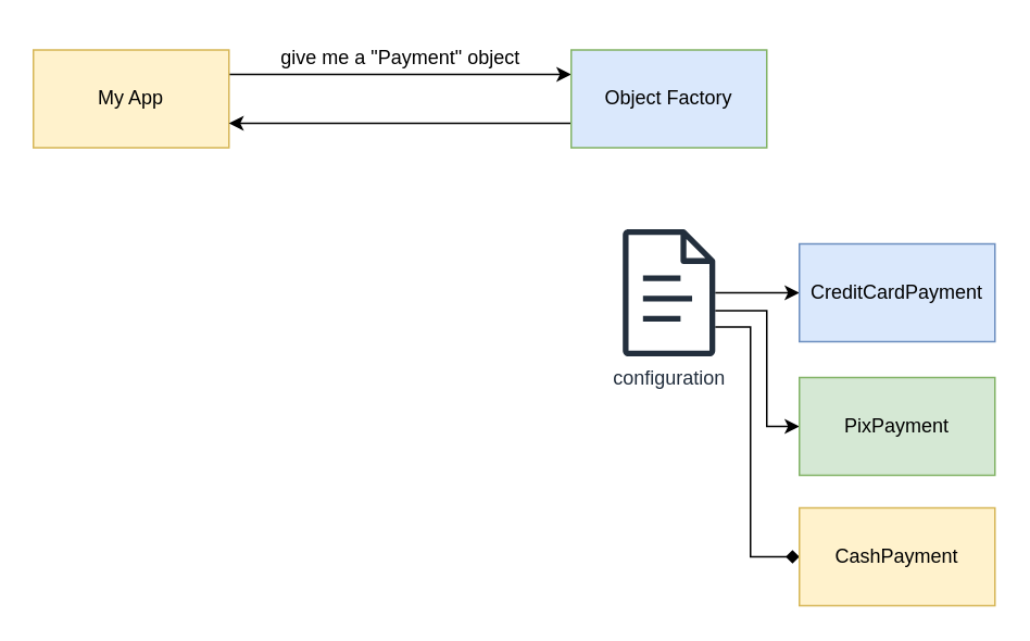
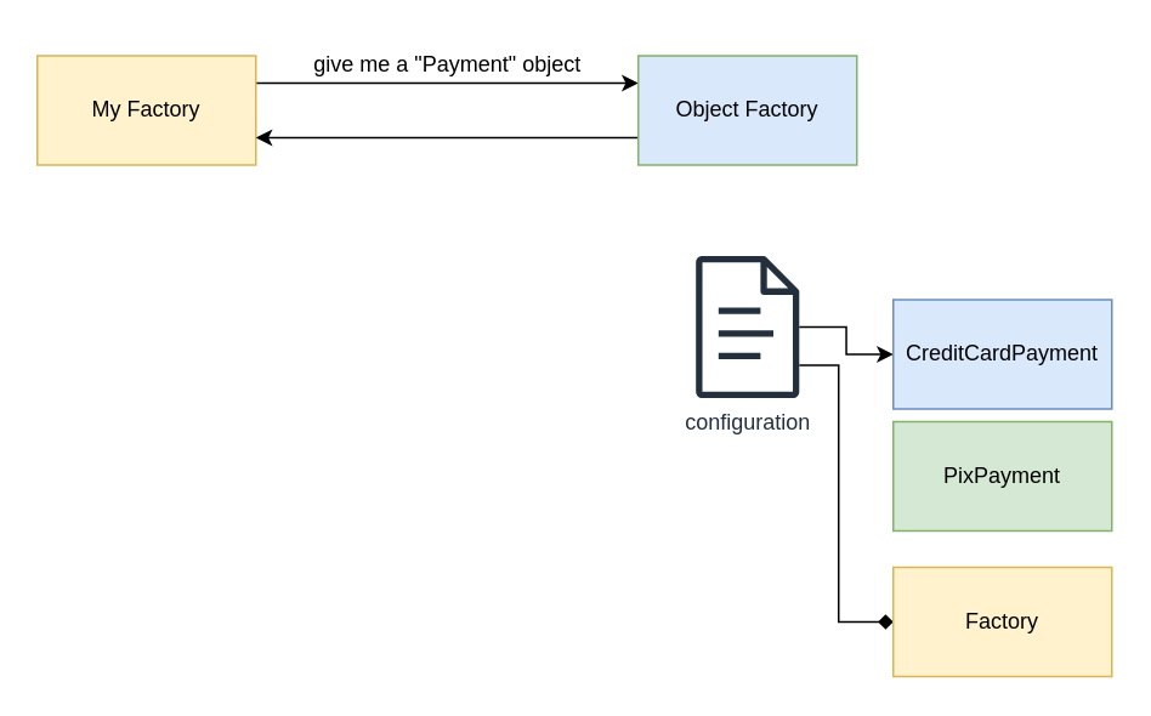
- <mxCell id="3" value="My App" style="rounded=0;whiteSpace=wrap;html=1;fillColor=#fff2cc;strokeColor=#d6b656;" vertex="1" parent="1"><mxGeometry x="20" y="30" width="120" height="60" as="geometry" /></mxCell>
+ <mxCell id="3" value="My Factory" style="rounded=0;whiteSpace=wrap;html=1;fillColor=#fff2cc;strokeColor=#d6b656;" vertex="1" parent="1"><mxGeometry x="20" y="30" width="120" height="60" as="geometry" /></mxCell>
- <mxCell id="12" value="CreditCardPayment" style="rounded=0;whiteSpace=wrap;html=1;fillColor=#dae8fc;strokeColor=#6c8ebf;" vertex="1" parent="1"><mxGeometry x="490" y="149" width="120" height="60" as="geometry" /></mxCell>
+ <mxCell id="12" value="CreditCardPayment" style="rounded=0;whiteSpace=wrap;html=1;fillColor=#dae8fc;strokeColor=#6c8ebf;" vertex="1" parent="1"><mxGeometry x="490" y="164" width="120" height="60" as="geometry" /></mxCell>
- <mxCell id="8" style="edgeStyle=orthogonalEdgeStyle;rounded=0;orthogonalLoop=1;jettySize=auto;html=1;entryX=0;entryY=0.5;entryDx=0;entryDy=0;" edge="1" parent="1" source="10" target="11"><mxGeometry relative="1" as="geometry"><Array as="points"><mxPoint x="470" y="190" /><mxPoint x="470" y="261" /></Array></mxGeometry></mxCell>
- <mxCell id="13" value="CashPayment" style="rounded=0;whiteSpace=wrap;html=1;fillColor=#fff2cc;strokeColor=#d6b656;" vertex="1" parent="1"><mxGeometry x="490" y="311" width="120" height="60" as="geometry" /></mxCell>
+ <mxCell id="13" value="Factory" style="rounded=0;whiteSpace=wrap;html=1;fillColor=#fff2cc;strokeColor=#d6b656;" vertex="1" parent="1"><mxGeometry x="490" y="311" width="120" height="60" as="geometry" /></mxCell>
